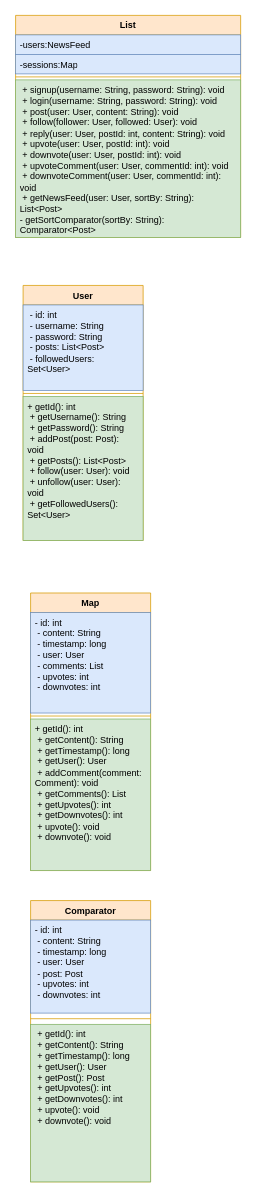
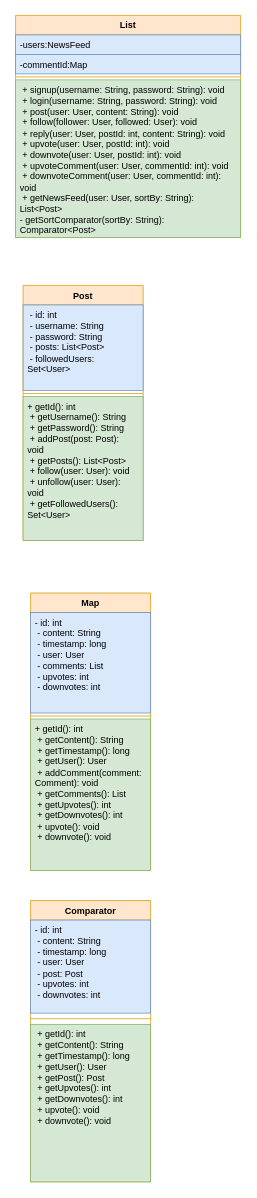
- <mxCell id="4" value="-sessions:Map" style="text;strokeColor=#6c8ebf;fillColor=#dae8fc;align=left;verticalAlign=top;spacingLeft=4;spacingRight=4;overflow=hidden;rotatable=0;points=[[0,0.5],[1,0.5]];portConstraint=eastwest;whiteSpace=wrap;html=1;" parent="2" vertex="1"><mxGeometry y="52" width="300" height="26" as="geometry" /></mxCell>
+ <mxCell id="4" value="-commentId:Map" style="text;strokeColor=#6c8ebf;fillColor=#dae8fc;align=left;verticalAlign=top;spacingLeft=4;spacingRight=4;overflow=hidden;rotatable=0;points=[[0,0.5],[1,0.5]];portConstraint=eastwest;whiteSpace=wrap;html=1;" parent="2" vertex="1"><mxGeometry y="52" width="300" height="26" as="geometry" /></mxCell>
- <mxCell id="7" value="User" style="swimlane;fontStyle=1;align=center;verticalAlign=top;childLayout=stackLayout;horizontal=1;startSize=26;horizontalStack=0;resizeParent=1;resizeParentMax=0;resizeLast=0;collapsible=1;marginBottom=0;whiteSpace=wrap;html=1;fillColor=#ffe6cc;strokeColor=#d79b00;" parent="1" vertex="1"><mxGeometry x="30" y="380" width="160" height="340" as="geometry" /></mxCell>
+ <mxCell id="7" value="Post" style="swimlane;fontStyle=1;align=center;verticalAlign=top;childLayout=stackLayout;horizontal=1;startSize=26;horizontalStack=0;resizeParent=1;resizeParentMax=0;resizeLast=0;collapsible=1;marginBottom=0;whiteSpace=wrap;html=1;fillColor=#ffe6cc;strokeColor=#d79b00;" parent="1" vertex="1"><mxGeometry x="30" y="380" width="160" height="340" as="geometry" /></mxCell>
